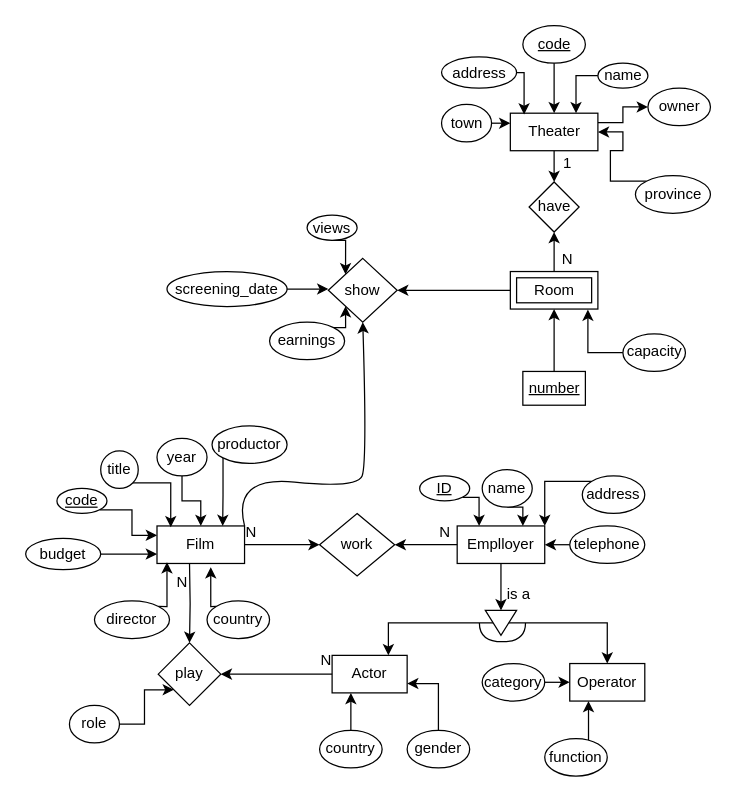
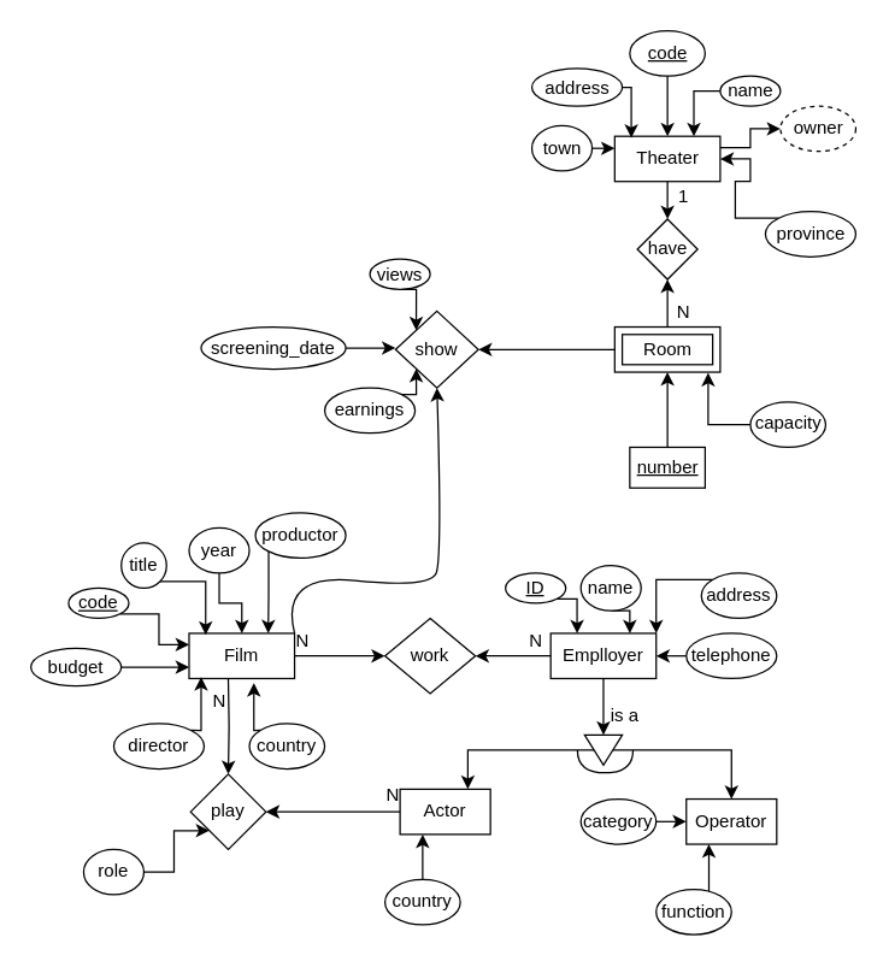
- <mxCell id="70" value="owner" style="ellipse;whiteSpace=wrap;html=1;" vertex="1" parent="1"><mxGeometry x="517.5" y="70" width="50" height="30" as="geometry" /></mxCell>
+ <mxCell id="70" value="owner" style="ellipse;whiteSpace=wrap;html=1;dashed=1;" vertex="1" parent="1"><mxGeometry x="517.5" y="70" width="50" height="30" as="geometry" /></mxCell>
- <mxCell id="33" style="edgeStyle=orthogonalEdgeStyle;rounded=0;orthogonalLoop=1;jettySize=auto;html=1;entryX=1;entryY=0.75;entryDx=0;entryDy=0;" edge="1" parent="1" source="43" target="34"><mxGeometry relative="1" as="geometry" /></mxCell>
- <mxCell id="43" value="gender" style="ellipse;whiteSpace=wrap;html=1;" vertex="1" parent="1"><mxGeometry x="325" y="583.47" width="50" height="30" as="geometry" /></mxCell>
